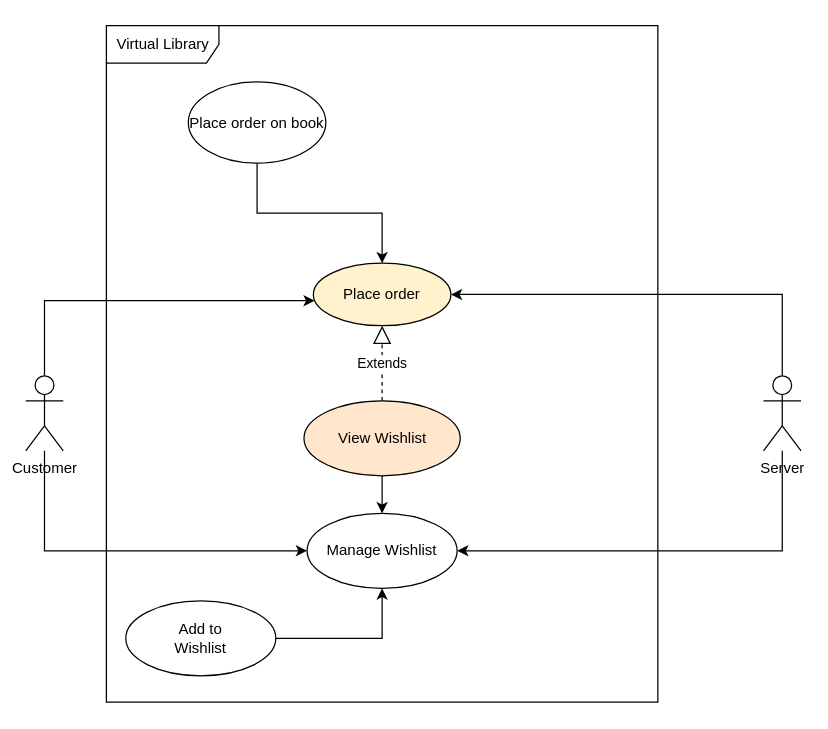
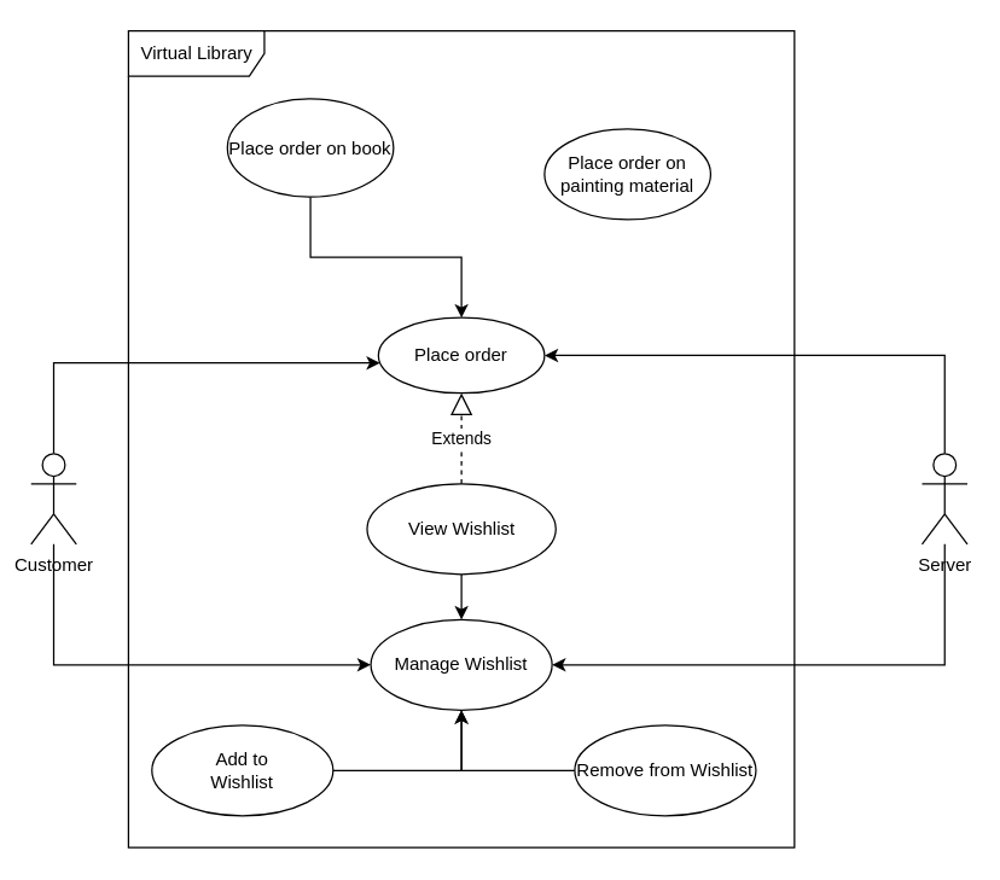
+ <mxCell id="12" value="Place order on painting material" style="ellipse;whiteSpace=wrap;html=1;" vertex="1" parent="1"><mxGeometry x="360" y="85" width="110" height="60" as="geometry" /></mxCell>
- <mxCell id="9" value="Place order" style="ellipse;whiteSpace=wrap;html=1;fillColor=#fff2cc;" vertex="1" parent="1"><mxGeometry x="250" y="210" width="110" height="50" as="geometry" /></mxCell>
+ <mxCell id="9" value="Place order" style="ellipse;whiteSpace=wrap;html=1;" vertex="1" parent="1"><mxGeometry x="250" y="210" width="110" height="50" as="geometry" /></mxCell>
- <mxCell id="19" value="View Wishlist" style="ellipse;whiteSpace=wrap;html=1;fillColor=#ffe6cc;" vertex="1" parent="1"><mxGeometry x="242.5" y="320" width="125" height="60" as="geometry" /></mxCell>
+ <mxCell id="19" value="View Wishlist" style="ellipse;whiteSpace=wrap;html=1;" vertex="1" parent="1"><mxGeometry x="242.5" y="320" width="125" height="60" as="geometry" /></mxCell>
+ <mxCell id="16" style="edgeStyle=orthogonalEdgeStyle;rounded=0;orthogonalLoop=1;jettySize=auto;html=1;" edge="1" parent="1" source="17" target="15"><mxGeometry relative="1" as="geometry" /></mxCell>
+ <mxCell id="17" value="Remove from Wishlist" style="ellipse;whiteSpace=wrap;html=1;" vertex="1" parent="1"><mxGeometry x="380" y="480" width="120" height="60" as="geometry" /></mxCell>
